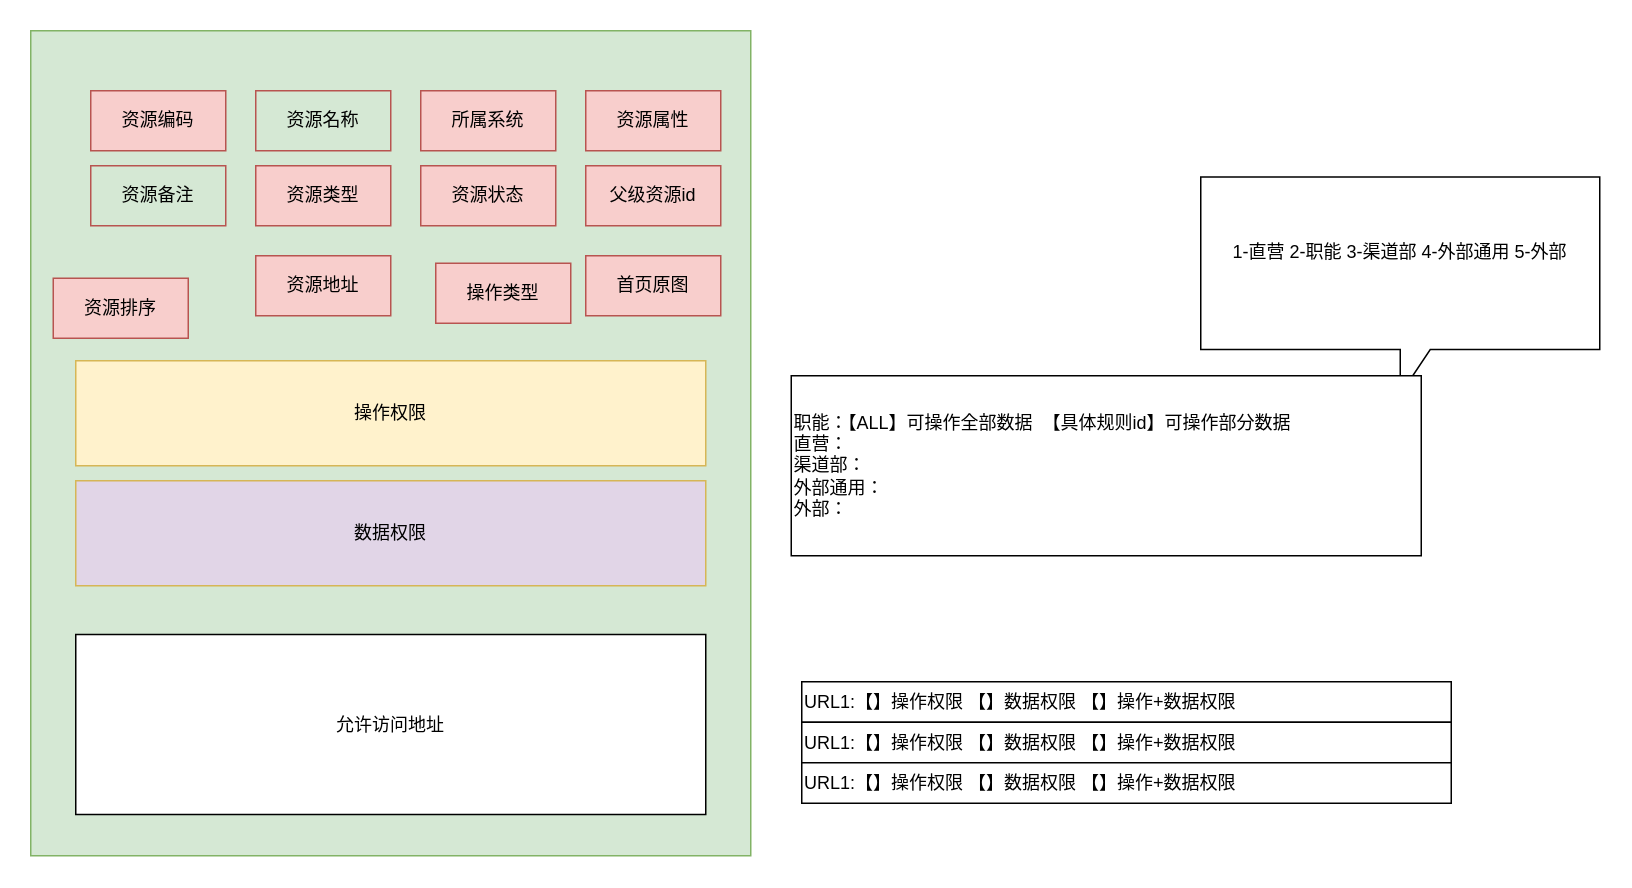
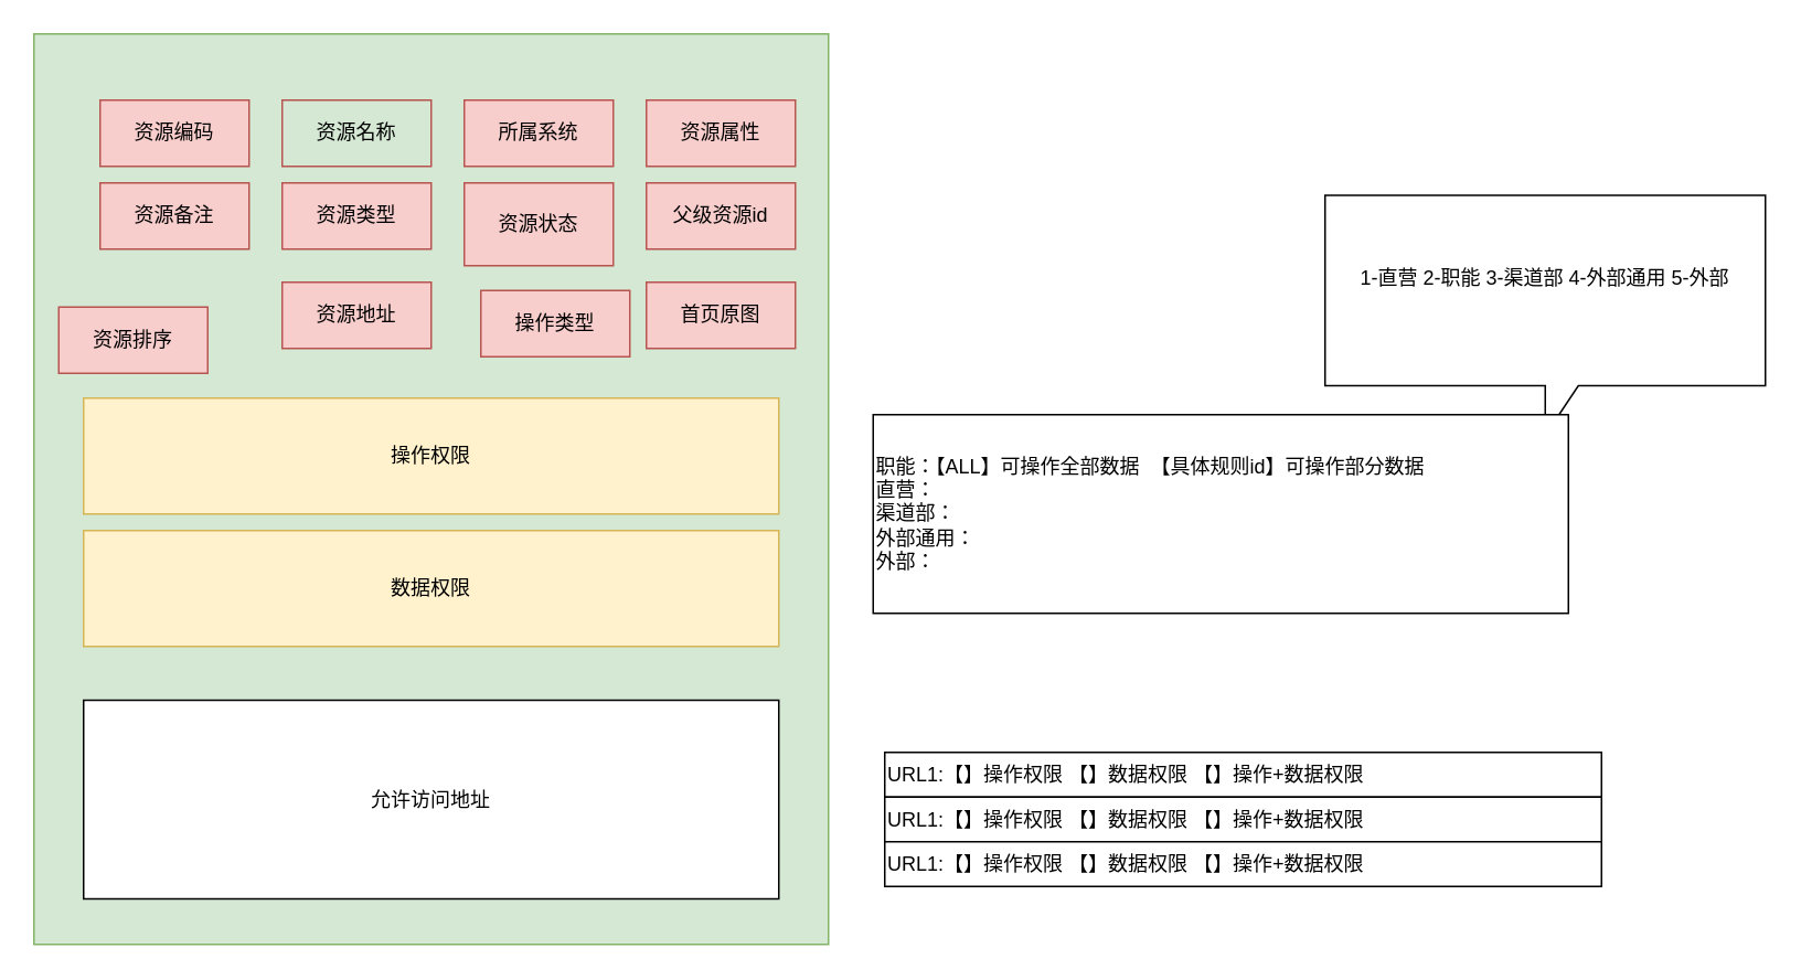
- <mxCell id="7" value="资源备注" style="rounded=0;whiteSpace=wrap;html=1;fillColor=#d5e8d4;strokeColor=#b85450;" vertex="1" parent="1"><mxGeometry x="60" y="110" width="90" height="40" as="geometry" /></mxCell>
+ <mxCell id="7" value="资源备注" style="rounded=0;whiteSpace=wrap;html=1;fillColor=#f8cecc;strokeColor=#b85450;" vertex="1" parent="1"><mxGeometry x="60" y="110" width="90" height="40" as="geometry" /></mxCell>
- <mxCell id="9" value="资源状态" style="rounded=0;whiteSpace=wrap;html=1;fillColor=#f8cecc;strokeColor=#b85450;" vertex="1" parent="1"><mxGeometry x="280" y="110" width="90" height="40" as="geometry" /></mxCell>
+ <mxCell id="9" value="资源状态" style="rounded=0;whiteSpace=wrap;html=1;fillColor=#f8cecc;strokeColor=#b85450;" vertex="1" parent="1"><mxGeometry x="280" y="110" width="90" height="50" as="geometry" /></mxCell>
- <mxCell id="16" value="数据权限" style="rounded=0;whiteSpace=wrap;html=1;fillColor=#e1d5e7;strokeColor=#d6b656;" vertex="1" parent="1"><mxGeometry x="50" y="320" width="420" height="70" as="geometry" /></mxCell>
+ <mxCell id="16" value="数据权限" style="rounded=0;whiteSpace=wrap;html=1;fillColor=#fff2cc;strokeColor=#d6b656;" vertex="1" parent="1"><mxGeometry x="50" y="320" width="420" height="70" as="geometry" /></mxCell>
